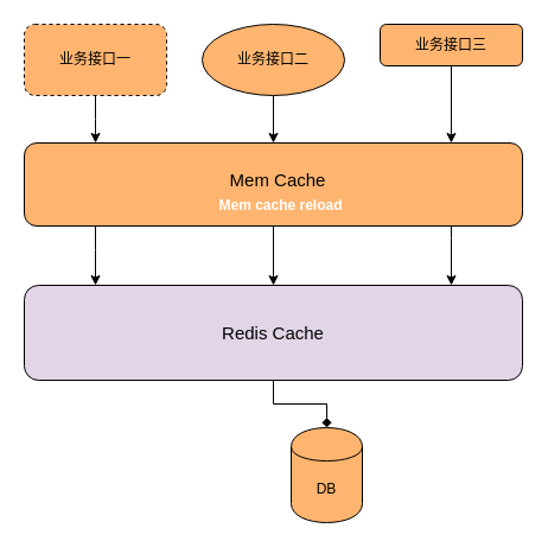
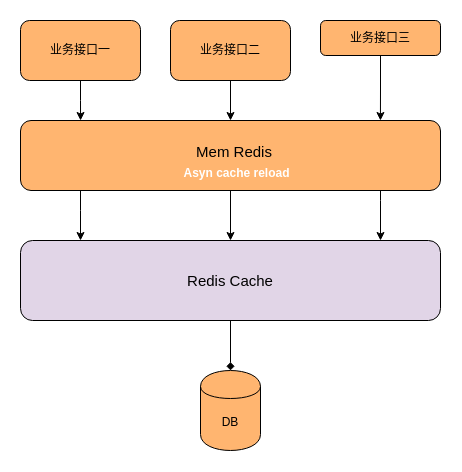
- <mxCell id="3" value="业务接口一" style="rounded=1;whiteSpace=wrap;html=1;fillColor=#FFB570;dashed=1;" parent="1" vertex="1"><mxGeometry x="20" y="20" width="120" height="60" as="geometry" /></mxCell>
+ <mxCell id="3" value="业务接口一" style="rounded=1;whiteSpace=wrap;html=1;fillColor=#FFB570;" parent="1" vertex="1"><mxGeometry x="20" y="20" width="120" height="60" as="geometry" /></mxCell>
- <mxCell id="5" value="业务接口二" style="ellipse;whiteSpace=wrap;html=1;fillColor=#FFB570;" parent="1" vertex="1"><mxGeometry x="170" y="20" width="120" height="60" as="geometry" /></mxCell>
+ <mxCell id="5" value="业务接口二" style="rounded=1;whiteSpace=wrap;html=1;fillColor=#FFB570;" parent="1" vertex="1"><mxGeometry x="170" y="20" width="120" height="60" as="geometry" /></mxCell>
- <mxCell id="14" value="Mem Cache" style="text;html=1;strokeColor=none;fillColor=none;align=center;verticalAlign=middle;whiteSpace=wrap;rounded=0;fontSize=15;" parent="1" vertex="1"><mxGeometry x="186" y="143" width="96" height="15" as="geometry" /></mxCell>
+ <mxCell id="14" value="Mem Redis" style="text;html=1;strokeColor=none;fillColor=none;align=center;verticalAlign=middle;whiteSpace=wrap;rounded=0;fontSize=15;" parent="1" vertex="1"><mxGeometry x="186" y="143" width="96" height="15" as="geometry" /></mxCell>
- <mxCell id="16" value="&lt;font color=&quot;#ffffff&quot;&gt;Mem cache reload&lt;/font&gt;" style="text;html=1;strokeColor=none;fillColor=none;align=center;verticalAlign=middle;whiteSpace=wrap;rounded=0;fontSize=12;fontStyle=1" vertex="1" parent="1"><mxGeometry x="173" y="161" width="127" height="23" as="geometry" /></mxCell>
+ <mxCell id="16" value="&lt;font color=&quot;#ffffff&quot;&gt;Asyn cache reload&lt;/font&gt;" style="text;html=1;strokeColor=none;fillColor=none;align=center;verticalAlign=middle;whiteSpace=wrap;rounded=0;fontSize=12;fontStyle=1" vertex="1" parent="1"><mxGeometry x="173" y="161" width="127" height="23" as="geometry" /></mxCell>
- <mxCell id="15" value="DB" style="shape=cylinder;whiteSpace=wrap;html=1;boundedLbl=1;backgroundOutline=1;rounded=1;fontSize=12;fillColor=#FFB570;" parent="1" vertex="1"><mxGeometry x="245" y="360" width="60" height="80" as="geometry" /></mxCell>
+ <mxCell id="15" value="DB" style="shape=cylinder;whiteSpace=wrap;html=1;boundedLbl=1;backgroundOutline=1;rounded=1;fontSize=12;fillColor=#FFB570;" parent="1" vertex="1"><mxGeometry x="200" y="370" width="60" height="80" as="geometry" /></mxCell>
